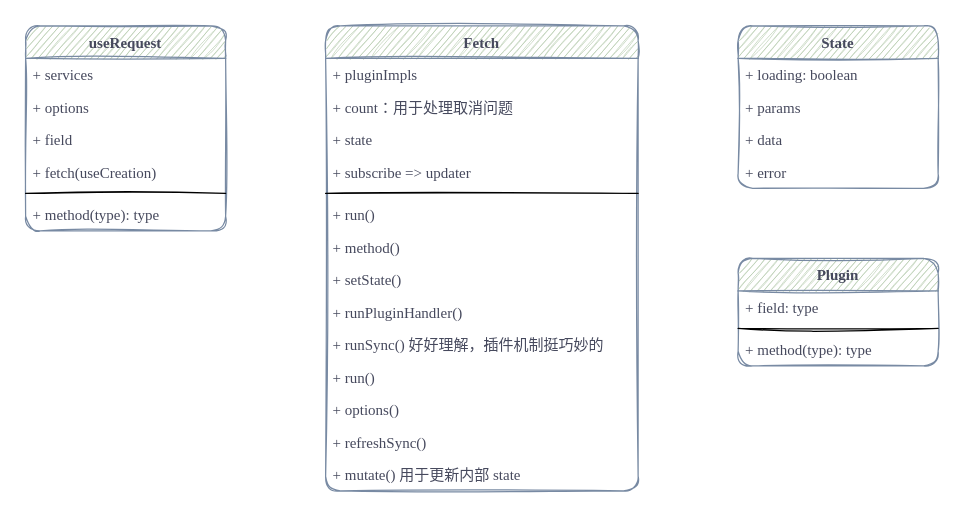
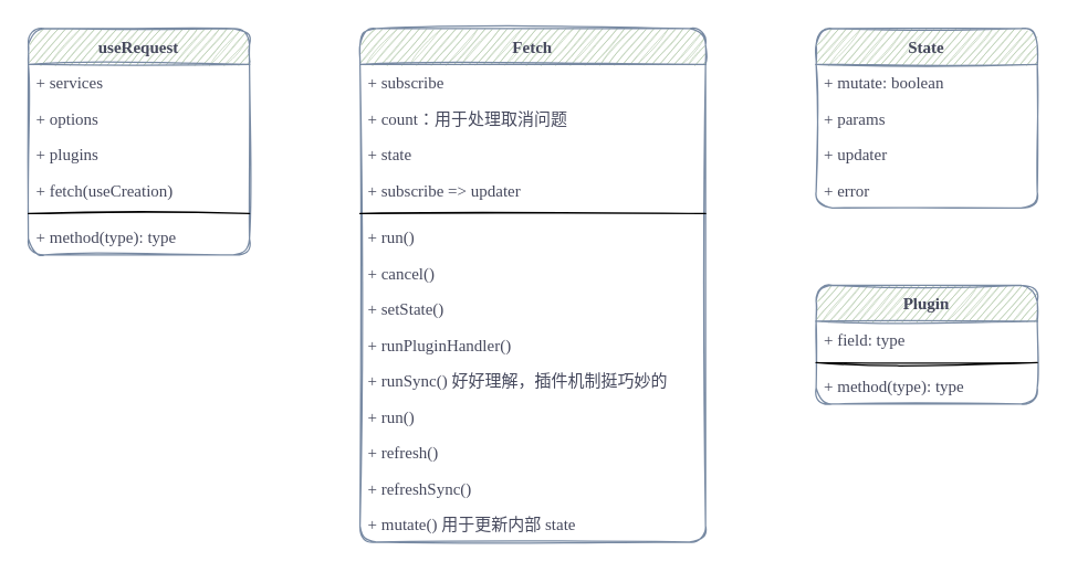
- <mxCell id="10" value="+ pluginImpls" style="text;strokeColor=none;fillColor=none;align=left;verticalAlign=top;spacingLeft=4;spacingRight=4;overflow=hidden;rotatable=0;points=[[0,0.5],[1,0.5]];portConstraint=eastwest;rounded=1;sketch=1;fontFamily=Comic Sans MS;fontColor=#46495D;" vertex="1" parent="9"><mxGeometry y="26" width="250" height="26" as="geometry" /></mxCell>
+ <mxCell id="10" value="+ subscribe" style="text;strokeColor=none;fillColor=none;align=left;verticalAlign=top;spacingLeft=4;spacingRight=4;overflow=hidden;rotatable=0;points=[[0,0.5],[1,0.5]];portConstraint=eastwest;rounded=1;sketch=1;fontFamily=Comic Sans MS;fontColor=#46495D;" vertex="1" parent="9"><mxGeometry y="26" width="250" height="26" as="geometry" /></mxCell>
- <mxCell id="25" value="+ loading: boolean" style="text;strokeColor=none;fillColor=none;align=left;verticalAlign=top;spacingLeft=4;spacingRight=4;overflow=hidden;rotatable=0;points=[[0,0.5],[1,0.5]];portConstraint=eastwest;rounded=1;sketch=1;fontFamily=Comic Sans MS;fontColor=#46495D;" vertex="1" parent="24"><mxGeometry y="26" width="160" height="26" as="geometry" /></mxCell>
+ <mxCell id="25" value="+ mutate: boolean" style="text;strokeColor=none;fillColor=none;align=left;verticalAlign=top;spacingLeft=4;spacingRight=4;overflow=hidden;rotatable=0;points=[[0,0.5],[1,0.5]];portConstraint=eastwest;rounded=1;sketch=1;fontFamily=Comic Sans MS;fontColor=#46495D;" vertex="1" parent="24"><mxGeometry y="26" width="160" height="26" as="geometry" /></mxCell>
- <mxCell id="5" value="+ field&#10;" style="text;strokeColor=none;fillColor=none;align=left;verticalAlign=top;spacingLeft=4;spacingRight=4;overflow=hidden;rotatable=0;points=[[0,0.5],[1,0.5]];portConstraint=eastwest;rounded=1;sketch=1;fontFamily=Comic Sans MS;fontColor=#46495D;" vertex="1" parent="2"><mxGeometry y="78" width="160" height="26" as="geometry" /></mxCell>
+ <mxCell id="5" value="+ plugins&#10;" style="text;strokeColor=none;fillColor=none;align=left;verticalAlign=top;spacingLeft=4;spacingRight=4;overflow=hidden;rotatable=0;points=[[0,0.5],[1,0.5]];portConstraint=eastwest;rounded=1;sketch=1;fontFamily=Comic Sans MS;fontColor=#46495D;" vertex="1" parent="2"><mxGeometry y="78" width="160" height="26" as="geometry" /></mxCell>
- <mxCell id="27" value="+ data" style="text;strokeColor=none;fillColor=none;align=left;verticalAlign=top;spacingLeft=4;spacingRight=4;overflow=hidden;rotatable=0;points=[[0,0.5],[1,0.5]];portConstraint=eastwest;rounded=1;sketch=1;fontFamily=Comic Sans MS;fontColor=#46495D;" vertex="1" parent="24"><mxGeometry y="78" width="160" height="26" as="geometry" /></mxCell>
+ <mxCell id="27" value="+ updater" style="text;strokeColor=none;fillColor=none;align=left;verticalAlign=top;spacingLeft=4;spacingRight=4;overflow=hidden;rotatable=0;points=[[0,0.5],[1,0.5]];portConstraint=eastwest;rounded=1;sketch=1;fontFamily=Comic Sans MS;fontColor=#46495D;" vertex="1" parent="24"><mxGeometry y="78" width="160" height="26" as="geometry" /></mxCell>
- <mxCell id="16" value="+ method()" style="text;strokeColor=none;fillColor=none;align=left;verticalAlign=top;spacingLeft=4;spacingRight=4;overflow=hidden;rotatable=0;points=[[0,0.5],[1,0.5]];portConstraint=eastwest;rounded=1;sketch=1;fontFamily=Comic Sans MS;fontColor=#46495D;" vertex="1" parent="9"><mxGeometry y="164" width="250" height="26" as="geometry" /></mxCell>
+ <mxCell id="16" value="+ cancel()" style="text;strokeColor=none;fillColor=none;align=left;verticalAlign=top;spacingLeft=4;spacingRight=4;overflow=hidden;rotatable=0;points=[[0,0.5],[1,0.5]];portConstraint=eastwest;rounded=1;sketch=1;fontFamily=Comic Sans MS;fontColor=#46495D;" vertex="1" parent="9"><mxGeometry y="164" width="250" height="26" as="geometry" /></mxCell>
- <mxCell id="21" value="+ options()" style="text;strokeColor=none;fillColor=none;align=left;verticalAlign=top;spacingLeft=4;spacingRight=4;overflow=hidden;rotatable=0;points=[[0,0.5],[1,0.5]];portConstraint=eastwest;rounded=1;sketch=1;fontFamily=Comic Sans MS;fontColor=#46495D;" vertex="1" parent="9"><mxGeometry y="294" width="250" height="26" as="geometry" /></mxCell>
+ <mxCell id="21" value="+ refresh()" style="text;strokeColor=none;fillColor=none;align=left;verticalAlign=top;spacingLeft=4;spacingRight=4;overflow=hidden;rotatable=0;points=[[0,0.5],[1,0.5]];portConstraint=eastwest;rounded=1;sketch=1;fontFamily=Comic Sans MS;fontColor=#46495D;" vertex="1" parent="9"><mxGeometry y="294" width="250" height="26" as="geometry" /></mxCell>
